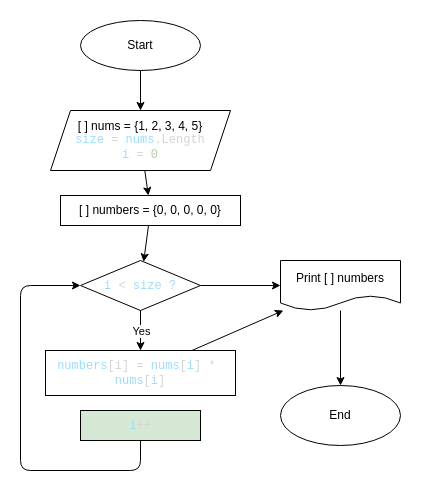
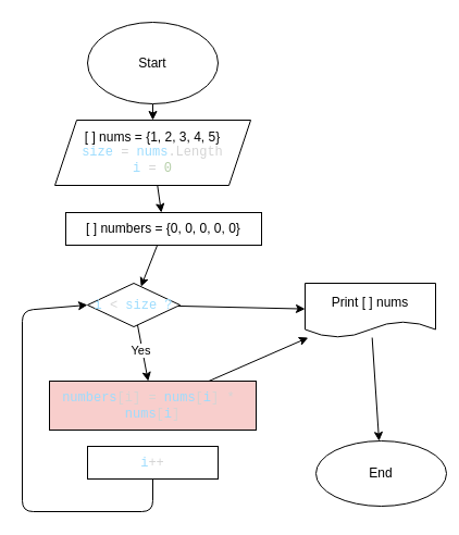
- <mxCell id="3" value="Start" style="ellipse;whiteSpace=wrap;html=1;" vertex="1" parent="1"><mxGeometry x="80" y="20" width="120" height="50" as="geometry" /></mxCell>
+ <mxCell id="3" value="Start" style="ellipse;whiteSpace=wrap;html=1;" vertex="1" parent="1"><mxGeometry x="80" y="20" width="120" height="75" as="geometry" /></mxCell>
- <mxCell id="17" value="Print [ ] numbers" style="shape=document;whiteSpace=wrap;html=1;boundedLbl=1;align=center;" vertex="1" parent="1"><mxGeometry x="280" y="260" width="120" height="50" as="geometry" /></mxCell>
+ <mxCell id="17" value="Print [ ] nums" style="shape=document;whiteSpace=wrap;html=1;boundedLbl=1;align=center;" vertex="1" parent="1"><mxGeometry x="280" y="260" width="120" height="50" as="geometry" /></mxCell>
- <mxCell id="9" value="&lt;span style=&quot;font-family: &amp;#34;menlo&amp;#34; , &amp;#34;monaco&amp;#34; , &amp;#34;courier new&amp;#34; , monospace ; text-align: left ; color: rgb(156 , 220 , 254)&quot;&gt;i&lt;/span&gt;&lt;span style=&quot;color: rgb(212 , 212 , 212) ; font-family: &amp;#34;menlo&amp;#34; , &amp;#34;monaco&amp;#34; , &amp;#34;courier new&amp;#34; , monospace ; text-align: left&quot;&gt;&amp;nbsp;&lt;/span&gt;&lt;span style=&quot;color: rgb(212 , 212 , 212) ; font-family: &amp;#34;menlo&amp;#34; , &amp;#34;monaco&amp;#34; , &amp;#34;courier new&amp;#34; , monospace ; text-align: left&quot;&gt;&amp;lt;&lt;/span&gt;&lt;span style=&quot;color: rgb(212 , 212 , 212) ; font-family: &amp;#34;menlo&amp;#34; , &amp;#34;monaco&amp;#34; , &amp;#34;courier new&amp;#34; , monospace ; text-align: left&quot;&gt;&amp;nbsp;&lt;/span&gt;&lt;span style=&quot;font-family: &amp;#34;menlo&amp;#34; , &amp;#34;monaco&amp;#34; , &amp;#34;courier new&amp;#34; , monospace ; text-align: left ; color: rgb(156 , 220 , 254)&quot;&gt;size ?&lt;/span&gt;" style="rhombus;whiteSpace=wrap;html=1;" vertex="1" parent="1"><mxGeometry x="80" y="260" width="120" height="50" as="geometry" /></mxCell>
+ <mxCell id="9" value="&lt;span style=&quot;font-family: &amp;#34;menlo&amp;#34; , &amp;#34;monaco&amp;#34; , &amp;#34;courier new&amp;#34; , monospace ; text-align: left ; color: rgb(156 , 220 , 254)&quot;&gt;i&lt;/span&gt;&lt;span style=&quot;color: rgb(212 , 212 , 212) ; font-family: &amp;#34;menlo&amp;#34; , &amp;#34;monaco&amp;#34; , &amp;#34;courier new&amp;#34; , monospace ; text-align: left&quot;&gt;&amp;nbsp;&lt;/span&gt;&lt;span style=&quot;color: rgb(212 , 212 , 212) ; font-family: &amp;#34;menlo&amp;#34; , &amp;#34;monaco&amp;#34; , &amp;#34;courier new&amp;#34; , monospace ; text-align: left&quot;&gt;&amp;lt;&lt;/span&gt;&lt;span style=&quot;color: rgb(212 , 212 , 212) ; font-family: &amp;#34;menlo&amp;#34; , &amp;#34;monaco&amp;#34; , &amp;#34;courier new&amp;#34; , monospace ; text-align: left&quot;&gt;&amp;nbsp;&lt;/span&gt;&lt;span style=&quot;font-family: &amp;#34;menlo&amp;#34; , &amp;#34;monaco&amp;#34; , &amp;#34;courier new&amp;#34; , monospace ; text-align: left ; color: rgb(156 , 220 , 254)&quot;&gt;size ?&lt;/span&gt;" style="rhombus;whiteSpace=wrap;html=1;" vertex="1" parent="1"><mxGeometry x="80" y="260" width="85" height="40" as="geometry" /></mxCell>
- <mxCell id="13" value="&lt;div style=&quot;font-family: &amp;#34;menlo&amp;#34; , &amp;#34;monaco&amp;#34; , &amp;#34;courier new&amp;#34; , monospace ; text-align: left&quot;&gt;&lt;span style=&quot;color: rgb(212 , 212 , 212)&quot;&gt;&lt;span style=&quot;color: rgb(156 , 220 , 254)&quot;&gt;numbers&lt;/span&gt;[i&lt;/span&gt;&lt;font color=&quot;#d4d4d4&quot;&gt;]&amp;nbsp;=&amp;nbsp;&lt;/font&gt;&lt;span style=&quot;color: rgb(156 , 220 , 254)&quot;&gt;nums&lt;/span&gt;&lt;font color=&quot;#d4d4d4&quot;&gt;[&lt;/font&gt;&lt;span style=&quot;color: rgb(156 , 220 , 254)&quot;&gt;i&lt;/span&gt;&lt;font color=&quot;#d4d4d4&quot;&gt;] *&amp;nbsp;&lt;/font&gt;&lt;/div&gt;&lt;span style=&quot;font-family: &amp;#34;menlo&amp;#34; , &amp;#34;monaco&amp;#34; , &amp;#34;courier new&amp;#34; , monospace ; text-align: left ; color: rgb(156 , 220 , 254)&quot;&gt;nums&lt;/span&gt;&lt;span style=&quot;color: rgb(212 , 212 , 212) ; font-family: &amp;#34;menlo&amp;#34; , &amp;#34;monaco&amp;#34; , &amp;#34;courier new&amp;#34; , monospace ; text-align: left&quot;&gt;[&lt;/span&gt;&lt;span style=&quot;font-family: &amp;#34;menlo&amp;#34; , &amp;#34;monaco&amp;#34; , &amp;#34;courier new&amp;#34; , monospace ; text-align: left ; color: rgb(156 , 220 , 254)&quot;&gt;i&lt;/span&gt;&lt;span style=&quot;color: rgb(212 , 212 , 212) ; font-family: &amp;#34;menlo&amp;#34; , &amp;#34;monaco&amp;#34; , &amp;#34;courier new&amp;#34; , monospace ; text-align: left&quot;&gt;]&lt;/span&gt;" style="whiteSpace=wrap;html=1;" vertex="1" parent="1"><mxGeometry x="45" y="350" width="190" height="45" as="geometry" /></mxCell>
+ <mxCell id="13" value="&lt;div style=&quot;font-family: &amp;#34;menlo&amp;#34; , &amp;#34;monaco&amp;#34; , &amp;#34;courier new&amp;#34; , monospace ; text-align: left&quot;&gt;&lt;span style=&quot;color: rgb(212 , 212 , 212)&quot;&gt;&lt;span style=&quot;color: rgb(156 , 220 , 254)&quot;&gt;numbers&lt;/span&gt;[i&lt;/span&gt;&lt;font color=&quot;#d4d4d4&quot;&gt;]&amp;nbsp;=&amp;nbsp;&lt;/font&gt;&lt;span style=&quot;color: rgb(156 , 220 , 254)&quot;&gt;nums&lt;/span&gt;&lt;font color=&quot;#d4d4d4&quot;&gt;[&lt;/font&gt;&lt;span style=&quot;color: rgb(156 , 220 , 254)&quot;&gt;i&lt;/span&gt;&lt;font color=&quot;#d4d4d4&quot;&gt;] *&amp;nbsp;&lt;/font&gt;&lt;/div&gt;&lt;span style=&quot;font-family: &amp;#34;menlo&amp;#34; , &amp;#34;monaco&amp;#34; , &amp;#34;courier new&amp;#34; , monospace ; text-align: left ; color: rgb(156 , 220 , 254)&quot;&gt;nums&lt;/span&gt;&lt;span style=&quot;color: rgb(212 , 212 , 212) ; font-family: &amp;#34;menlo&amp;#34; , &amp;#34;monaco&amp;#34; , &amp;#34;courier new&amp;#34; , monospace ; text-align: left&quot;&gt;[&lt;/span&gt;&lt;span style=&quot;font-family: &amp;#34;menlo&amp;#34; , &amp;#34;monaco&amp;#34; , &amp;#34;courier new&amp;#34; , monospace ; text-align: left ; color: rgb(156 , 220 , 254)&quot;&gt;i&lt;/span&gt;&lt;span style=&quot;color: rgb(212 , 212 , 212) ; font-family: &amp;#34;menlo&amp;#34; , &amp;#34;monaco&amp;#34; , &amp;#34;courier new&amp;#34; , monospace ; text-align: left&quot;&gt;]&lt;/span&gt;" style="whiteSpace=wrap;html=1;fillColor=#f8cecc;" vertex="1" parent="1"><mxGeometry x="45" y="350" width="190" height="45" as="geometry" /></mxCell>
- <mxCell id="18" value="End" style="ellipse;whiteSpace=wrap;html=1;" vertex="1" parent="1"><mxGeometry x="280" y="385" width="120" height="60" as="geometry" /></mxCell>
+ <mxCell id="18" value="End" style="ellipse;whiteSpace=wrap;html=1;" vertex="1" parent="1"><mxGeometry x="290" y="405" width="120" height="60" as="geometry" /></mxCell>
- <mxCell id="15" value="&lt;span style=&quot;font-family: &amp;#34;menlo&amp;#34; , &amp;#34;monaco&amp;#34; , &amp;#34;courier new&amp;#34; , monospace ; text-align: left ; color: rgb(156 , 220 , 254)&quot;&gt;i&lt;/span&gt;&lt;span style=&quot;font-family: &amp;#34;menlo&amp;#34; , &amp;#34;monaco&amp;#34; , &amp;#34;courier new&amp;#34; , monospace ; text-align: left&quot;&gt;&lt;font color=&quot;#d4d4d4&quot;&gt;++&lt;/font&gt;&lt;/span&gt;" style="whiteSpace=wrap;html=1;fillColor=#d5e8d4;" vertex="1" parent="1"><mxGeometry x="80" y="410" width="120" height="30" as="geometry" /></mxCell>
+ <mxCell id="15" value="&lt;span style=&quot;font-family: &amp;#34;menlo&amp;#34; , &amp;#34;monaco&amp;#34; , &amp;#34;courier new&amp;#34; , monospace ; text-align: left ; color: rgb(156 , 220 , 254)&quot;&gt;i&lt;/span&gt;&lt;span style=&quot;font-family: &amp;#34;menlo&amp;#34; , &amp;#34;monaco&amp;#34; , &amp;#34;courier new&amp;#34; , monospace ; text-align: left&quot;&gt;&lt;font color=&quot;#d4d4d4&quot;&gt;++&lt;/font&gt;&lt;/span&gt;" style="whiteSpace=wrap;html=1;" vertex="1" parent="1"><mxGeometry x="80" y="410" width="120" height="30" as="geometry" /></mxCell>
